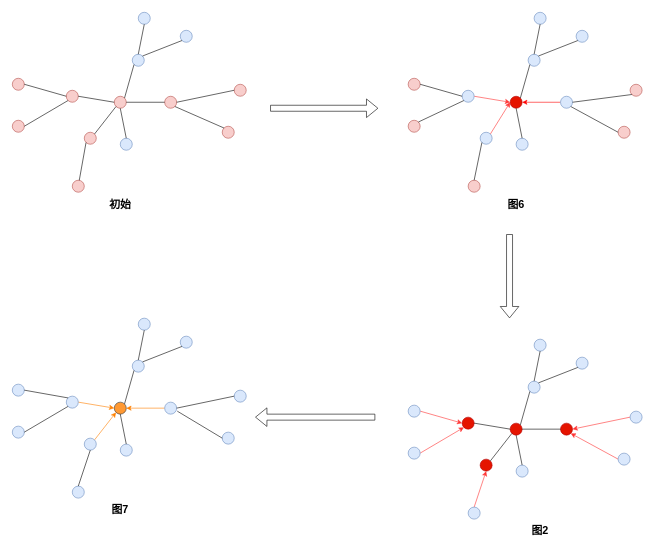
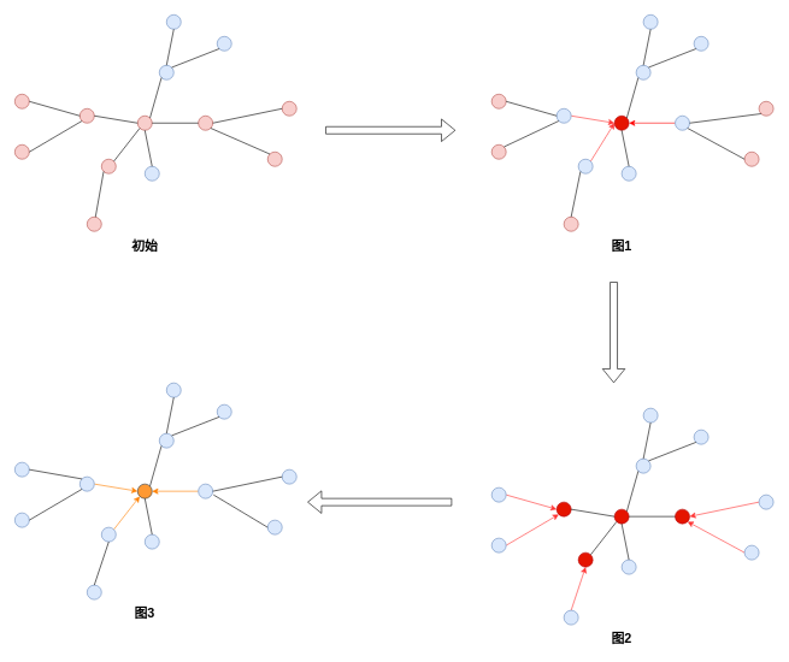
- <mxCell id="40" value="图6" style="text;html=1;strokeColor=none;fillColor=none;align=center;verticalAlign=middle;whiteSpace=wrap;rounded=0;dashed=1;fontStyle=1;fontSize=18;" vertex="1" parent="1"><mxGeometry x="840" y="330" width="40" height="20" as="geometry" /></mxCell>
+ <mxCell id="40" value="图1" style="text;html=1;strokeColor=none;fillColor=none;align=center;verticalAlign=middle;whiteSpace=wrap;rounded=0;dashed=1;fontStyle=1;fontSize=18;" vertex="1" parent="1"><mxGeometry x="840" y="330" width="40" height="20" as="geometry" /></mxCell>
- <mxCell id="88" value="图7" style="text;html=1;strokeColor=none;fillColor=none;align=center;verticalAlign=middle;whiteSpace=wrap;rounded=0;dashed=1;fontStyle=1;fontSize=18;" vertex="1" parent="1"><mxGeometry x="180" y="840" width="40" height="20" as="geometry" /></mxCell>
+ <mxCell id="88" value="图3" style="text;html=1;strokeColor=none;fillColor=none;align=center;verticalAlign=middle;whiteSpace=wrap;rounded=0;dashed=1;fontStyle=1;fontSize=18;" vertex="1" parent="1"><mxGeometry x="180" y="840" width="40" height="20" as="geometry" /></mxCell>
- <mxCell id="64" value="图2" style="text;html=1;strokeColor=none;fillColor=none;align=center;verticalAlign=middle;whiteSpace=wrap;rounded=0;dashed=1;fontStyle=1;fontSize=18;" vertex="1" parent="1"><mxGeometry x="880" y="875" width="40" height="20" as="geometry" /></mxCell>
+ <mxCell id="64" value="图2" style="text;html=1;strokeColor=none;fillColor=none;align=center;verticalAlign=middle;whiteSpace=wrap;rounded=0;dashed=1;fontStyle=1;fontSize=18;" vertex="1" parent="1"><mxGeometry x="840" y="875" width="40" height="20" as="geometry" /></mxCell>
